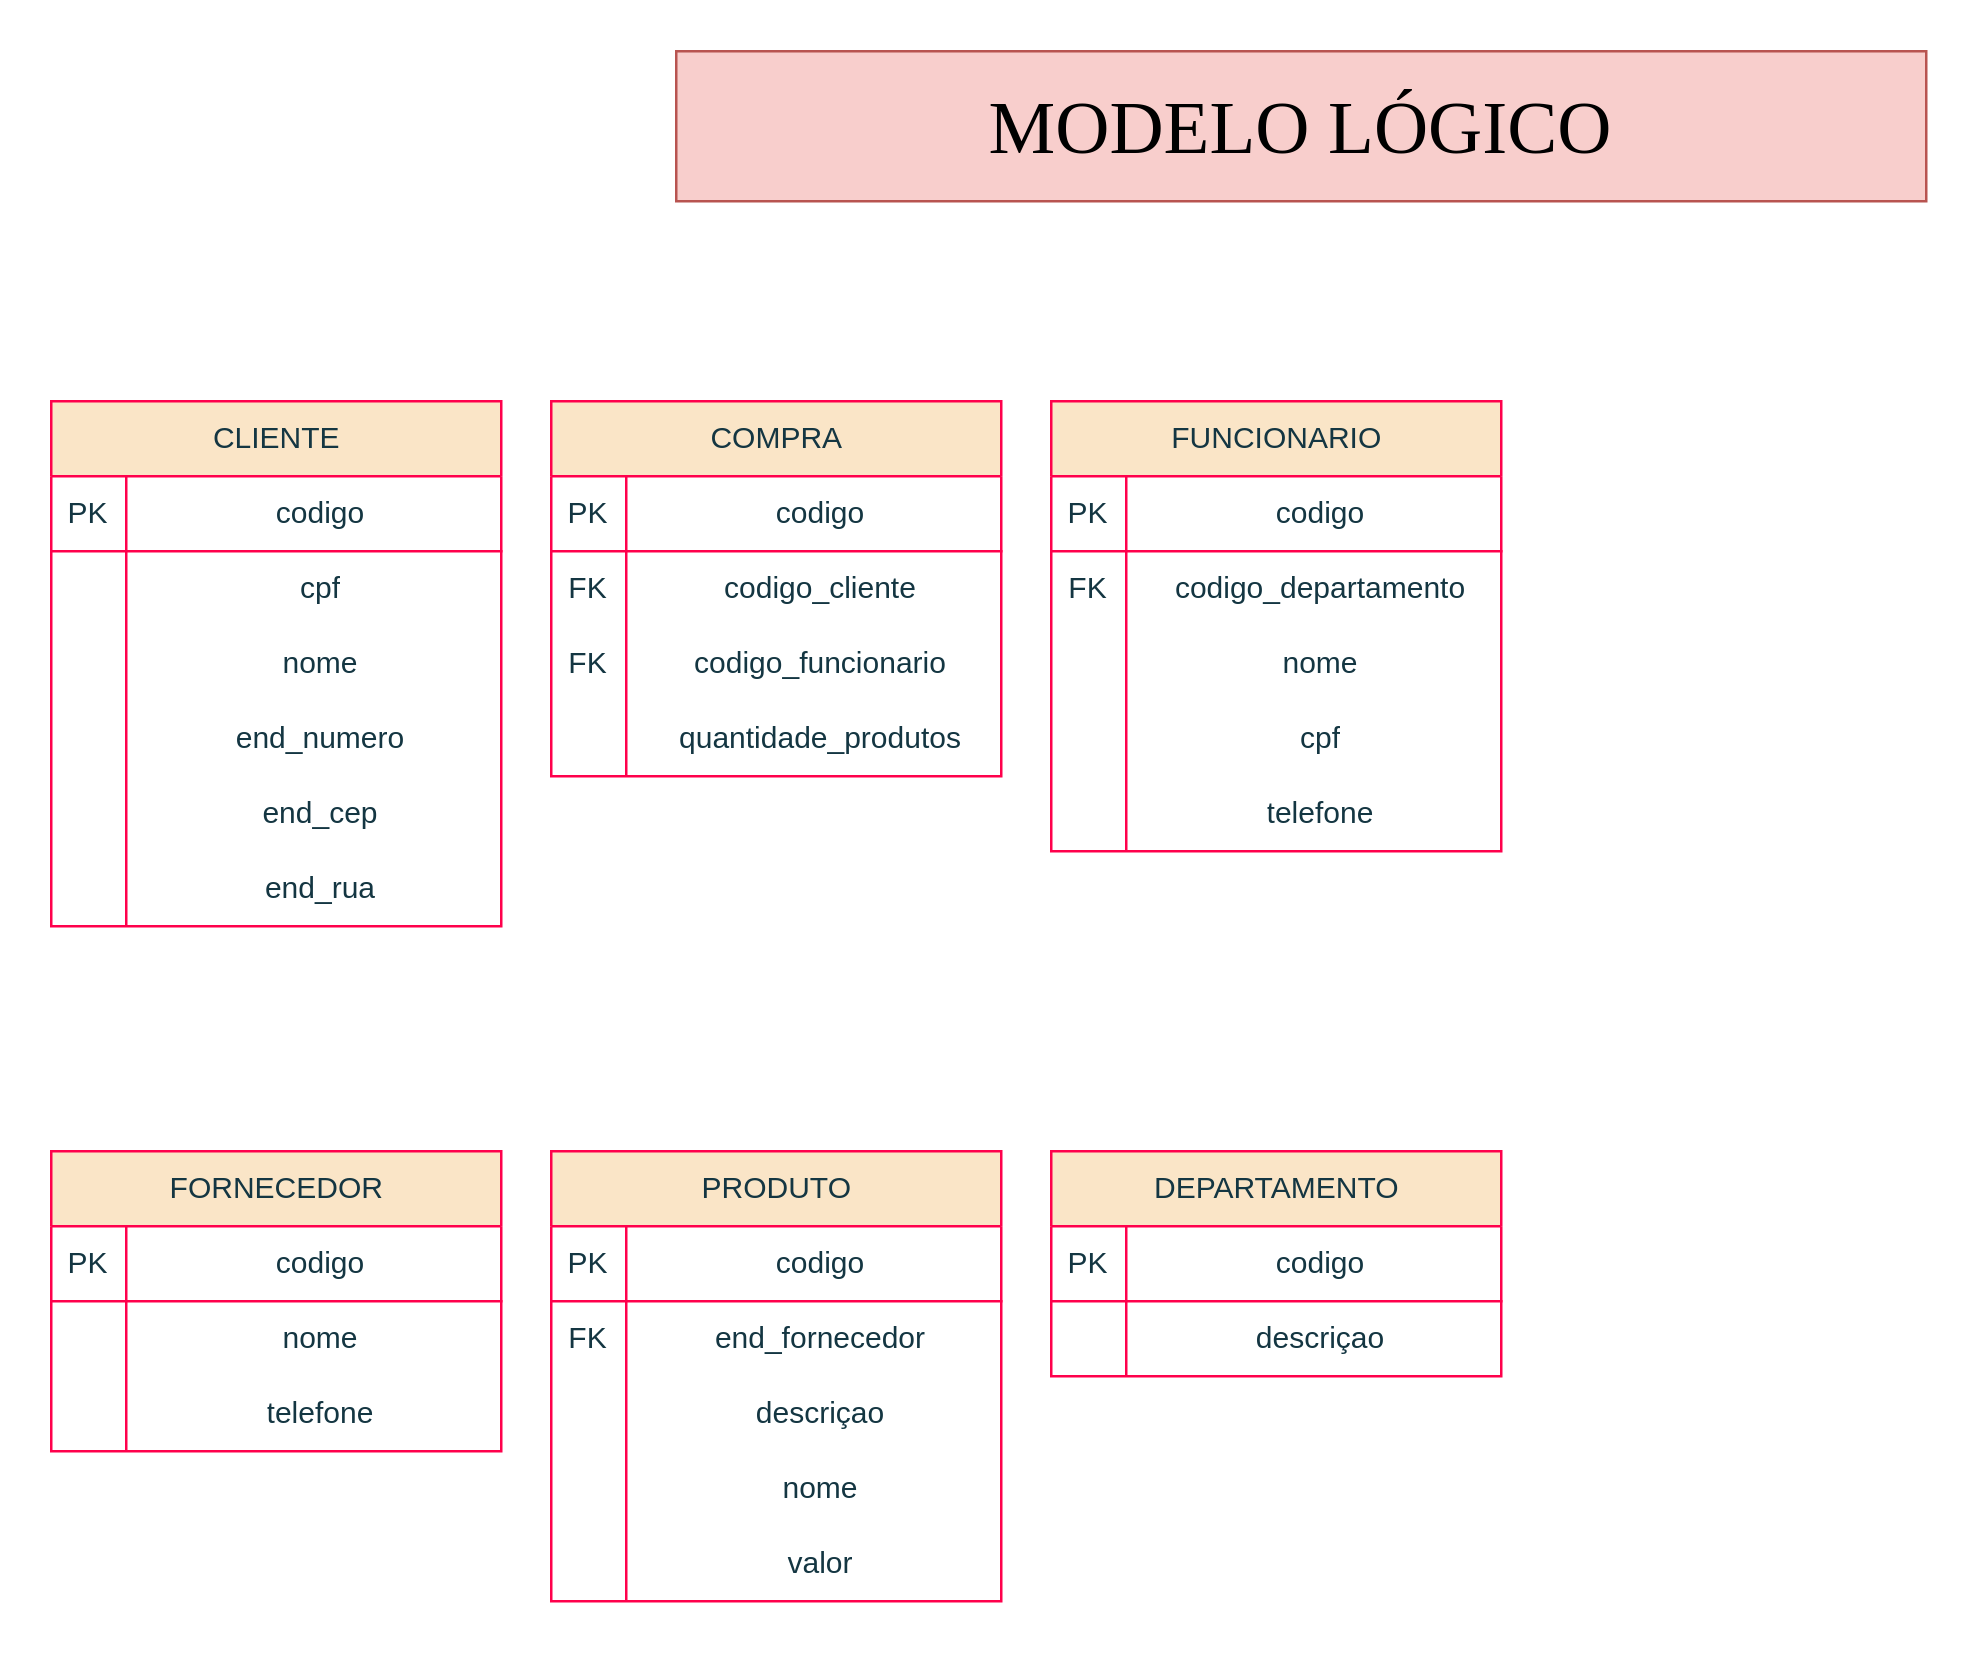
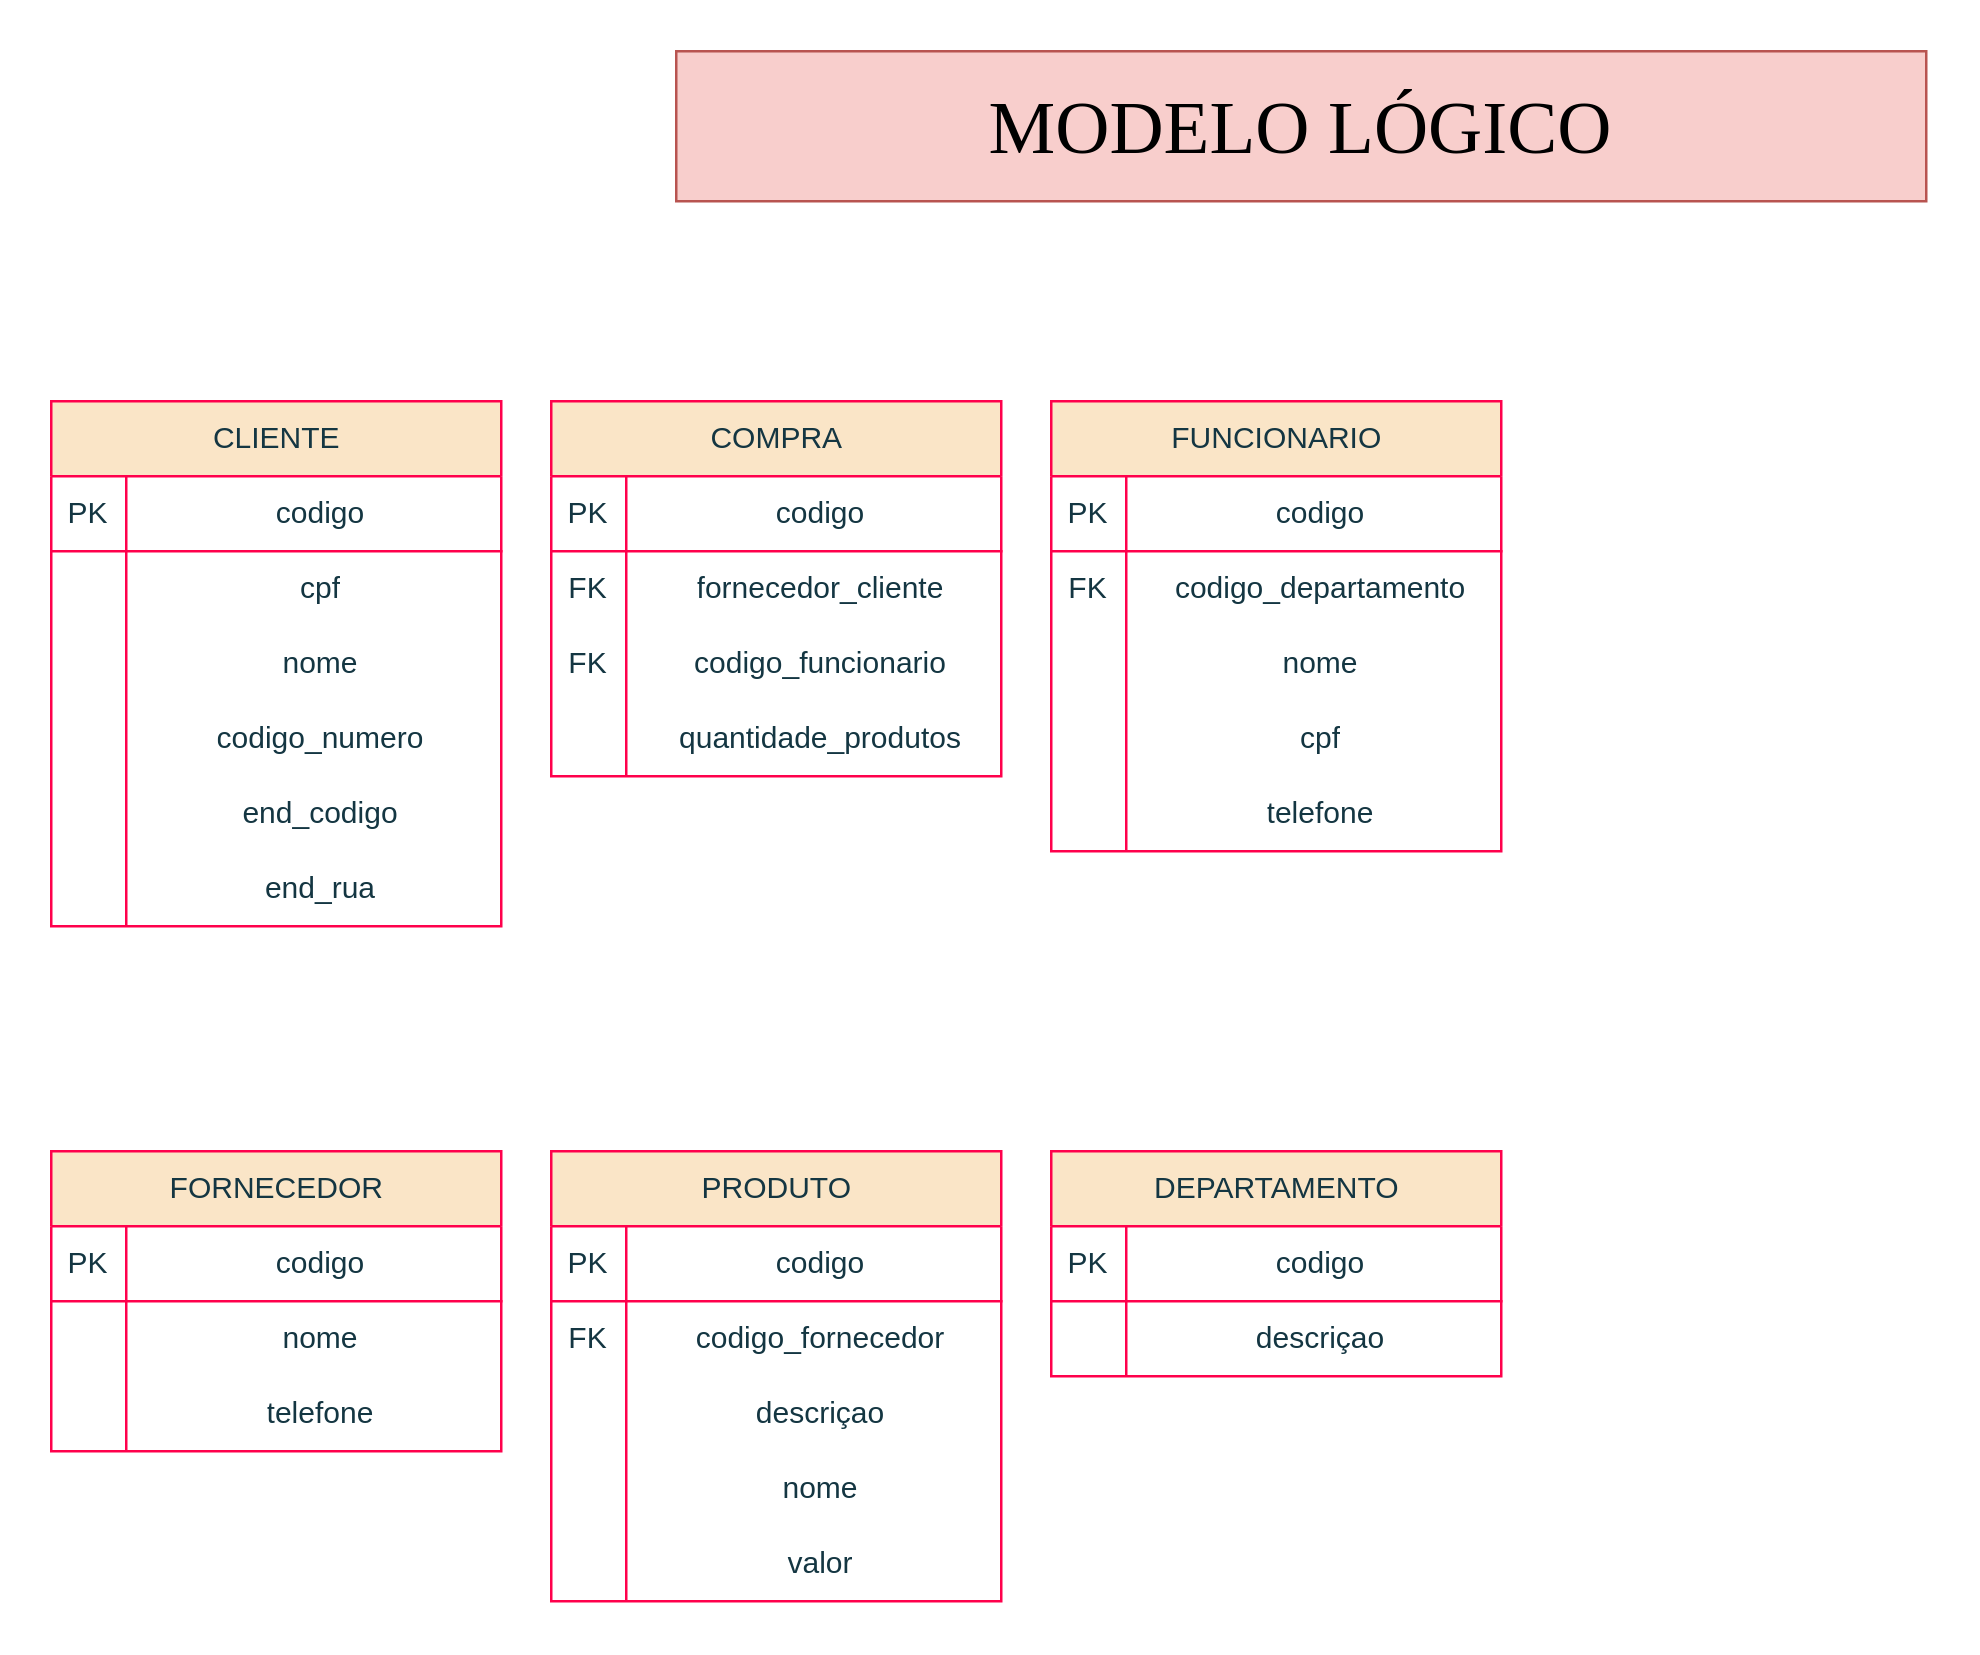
- <mxCell id="8" value="codigo_cliente" style="shape=partialRectangle;connectable=0;fillColor=none;top=0;left=0;bottom=0;right=0;align=center;spacingLeft=6;overflow=hidden;whiteSpace=wrap;html=1;labelBackgroundColor=none;strokeColor=#ff004c;fontColor=#143642;swimlaneFillColor=#FFFFFF;fontFamily=Helvetica; &lt;/style&gt;;fontStyle=0;" parent="6" vertex="1"><mxGeometry x="30" width="150" height="30" as="geometry"><mxRectangle width="150" height="30" as="alternateBounds" /></mxGeometry></mxCell>
+ <mxCell id="8" value="fornecedor_cliente" style="shape=partialRectangle;connectable=0;fillColor=none;top=0;left=0;bottom=0;right=0;align=center;spacingLeft=6;overflow=hidden;whiteSpace=wrap;html=1;labelBackgroundColor=none;strokeColor=#ff004c;fontColor=#143642;swimlaneFillColor=#FFFFFF;fontFamily=Helvetica; &lt;/style&gt;;fontStyle=0;" parent="6" vertex="1"><mxGeometry x="30" width="150" height="30" as="geometry"><mxRectangle width="150" height="30" as="alternateBounds" /></mxGeometry></mxCell>
- <mxCell id="43" value="end_numero" style="shape=partialRectangle;connectable=0;fillColor=none;top=0;left=0;bottom=0;right=0;align=center;spacingLeft=6;overflow=hidden;whiteSpace=wrap;html=1;labelBackgroundColor=none;strokeColor=#ff004c;fontColor=#143642;swimlaneFillColor=#FFFFFF;fontFamily=Helvetica; &lt;/style&gt;;fontStyle=0;" parent="41" vertex="1"><mxGeometry x="30" width="150" height="30" as="geometry"><mxRectangle width="150" height="30" as="alternateBounds" /></mxGeometry></mxCell>
+ <mxCell id="43" value="codigo_numero" style="shape=partialRectangle;connectable=0;fillColor=none;top=0;left=0;bottom=0;right=0;align=center;spacingLeft=6;overflow=hidden;whiteSpace=wrap;html=1;labelBackgroundColor=none;strokeColor=#ff004c;fontColor=#143642;swimlaneFillColor=#FFFFFF;fontFamily=Helvetica; &lt;/style&gt;;fontStyle=0;" parent="41" vertex="1"><mxGeometry x="30" width="150" height="30" as="geometry"><mxRectangle width="150" height="30" as="alternateBounds" /></mxGeometry></mxCell>
- <mxCell id="46" value="end_cep" style="shape=partialRectangle;connectable=0;fillColor=none;top=0;left=0;bottom=0;right=0;align=center;spacingLeft=6;overflow=hidden;whiteSpace=wrap;html=1;labelBackgroundColor=none;strokeColor=#ff004c;fontColor=#143642;swimlaneFillColor=#FFFFFF;fontFamily=Helvetica; &lt;/style&gt;;fontStyle=0;" parent="44" vertex="1"><mxGeometry x="30" width="150" height="30" as="geometry"><mxRectangle width="150" height="30" as="alternateBounds" /></mxGeometry></mxCell>
+ <mxCell id="46" value="end_codigo" style="shape=partialRectangle;connectable=0;fillColor=none;top=0;left=0;bottom=0;right=0;align=center;spacingLeft=6;overflow=hidden;whiteSpace=wrap;html=1;labelBackgroundColor=none;strokeColor=#ff004c;fontColor=#143642;swimlaneFillColor=#FFFFFF;fontFamily=Helvetica; &lt;/style&gt;;fontStyle=0;" parent="44" vertex="1"><mxGeometry x="30" width="150" height="30" as="geometry"><mxRectangle width="150" height="30" as="alternateBounds" /></mxGeometry></mxCell>
- <mxCell id="21" value="end_fornecedor" style="shape=partialRectangle;connectable=0;fillColor=none;top=0;left=0;bottom=0;right=0;align=center;spacingLeft=6;overflow=hidden;whiteSpace=wrap;html=1;labelBackgroundColor=none;strokeColor=#ff004c;fontColor=#143642;swimlaneFillColor=#FFFFFF;fontFamily=Helvetica; &lt;/style&gt;;fontStyle=0;" parent="19" vertex="1"><mxGeometry x="30" width="150" height="30" as="geometry"><mxRectangle width="150" height="30" as="alternateBounds" /></mxGeometry></mxCell>
+ <mxCell id="21" value="codigo_fornecedor" style="shape=partialRectangle;connectable=0;fillColor=none;top=0;left=0;bottom=0;right=0;align=center;spacingLeft=6;overflow=hidden;whiteSpace=wrap;html=1;labelBackgroundColor=none;strokeColor=#ff004c;fontColor=#143642;swimlaneFillColor=#FFFFFF;fontFamily=Helvetica; &lt;/style&gt;;fontStyle=0;" parent="19" vertex="1"><mxGeometry x="30" width="150" height="30" as="geometry"><mxRectangle width="150" height="30" as="alternateBounds" /></mxGeometry></mxCell>
